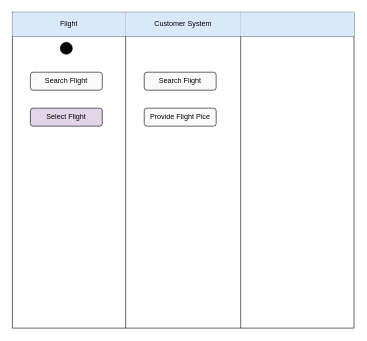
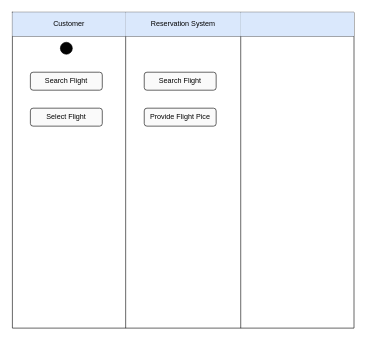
- <mxCell id="4" value="Flight" style="shape=partialRectangle;html=1;whiteSpace=wrap;connectable=0;fillColor=#dae8fc;top=0;left=0;bottom=0;right=0;overflow=hidden;strokeColor=#6c8ebf;" vertex="1" parent="3"><mxGeometry width="189" height="40" as="geometry"><mxRectangle width="189" height="40" as="alternateBounds" /></mxGeometry></mxCell>
+ <mxCell id="4" value="Customer" style="shape=partialRectangle;html=1;whiteSpace=wrap;connectable=0;fillColor=#dae8fc;top=0;left=0;bottom=0;right=0;overflow=hidden;strokeColor=#6c8ebf;" vertex="1" parent="3"><mxGeometry width="189" height="40" as="geometry"><mxRectangle width="189" height="40" as="alternateBounds" /></mxGeometry></mxCell>
- <mxCell id="5" value="Customer System" style="shape=partialRectangle;html=1;whiteSpace=wrap;connectable=0;fillColor=#dae8fc;top=0;left=0;bottom=0;right=0;overflow=hidden;strokeColor=#6c8ebf;" vertex="1" parent="3"><mxGeometry x="189" width="192" height="40" as="geometry"><mxRectangle width="192" height="40" as="alternateBounds" /></mxGeometry></mxCell>
+ <mxCell id="5" value="Reservation System" style="shape=partialRectangle;html=1;whiteSpace=wrap;connectable=0;fillColor=#dae8fc;top=0;left=0;bottom=0;right=0;overflow=hidden;strokeColor=#6c8ebf;" vertex="1" parent="3"><mxGeometry x="189" width="192" height="40" as="geometry"><mxRectangle width="192" height="40" as="alternateBounds" /></mxGeometry></mxCell>
- <mxCell id="15" value="Select Flight" style="whiteSpace=wrap;html=1;fillColor=#e1d5e7;rounded=1;" vertex="1" parent="1"><mxGeometry x="50" y="180" width="120" height="30" as="geometry" /></mxCell>
+ <mxCell id="15" value="Select Flight" style="whiteSpace=wrap;html=1;fillColor=#FAFAFA;rounded=1;" vertex="1" parent="1"><mxGeometry x="50" y="180" width="120" height="30" as="geometry" /></mxCell>
